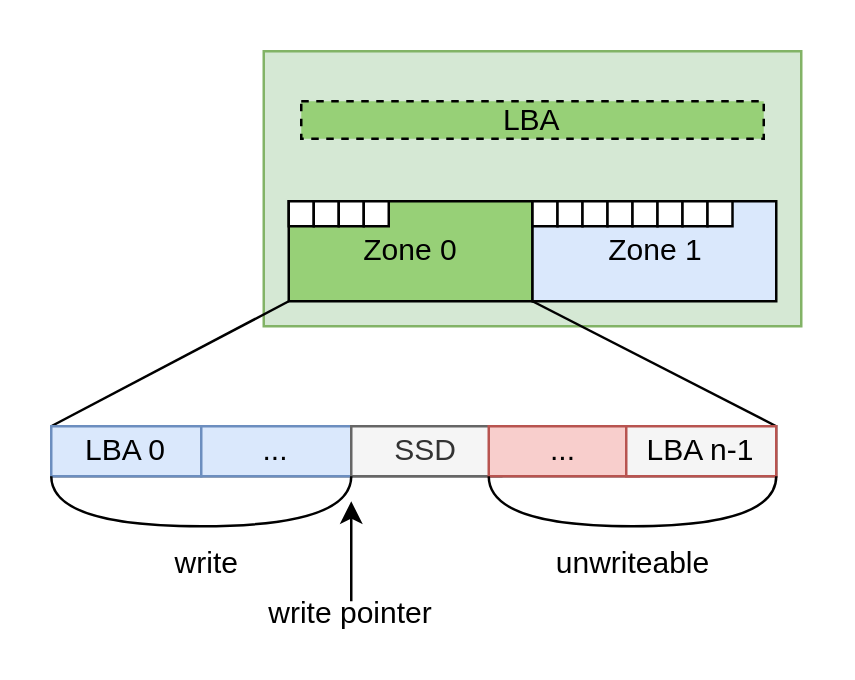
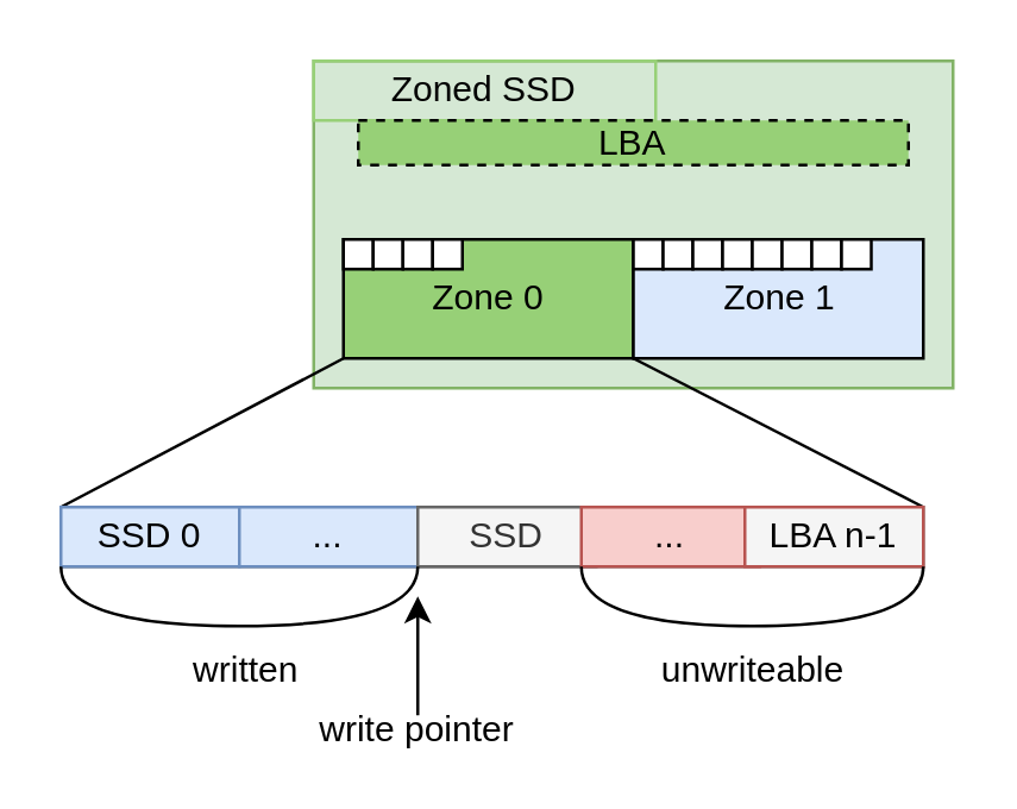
+ <mxCell id="3" value="Zoned SSD" style="text;html=1;fillColor=none;align=center;verticalAlign=middle;whiteSpace=wrap;rounded=0;strokeColor=#97D077;" vertex="1" parent="1"><mxGeometry x="105" y="20" width="115" height="20" as="geometry" /></mxCell>
- <mxCell id="24" value="LBA 0" style="rounded=0;whiteSpace=wrap;html=1;fillColor=#dae8fc;strokeColor=#6c8ebf;gradientColor=none;" vertex="1" parent="1"><mxGeometry x="20" y="170" width="60" height="20" as="geometry" /></mxCell>
+ <mxCell id="24" value="SSD 0" style="rounded=0;whiteSpace=wrap;html=1;fillColor=#dae8fc;strokeColor=#6c8ebf;gradientColor=none;" vertex="1" parent="1"><mxGeometry x="20" y="170" width="60" height="20" as="geometry" /></mxCell>
- <mxCell id="32" value="write" style="text;html=1;strokeColor=none;fillColor=none;align=center;verticalAlign=middle;whiteSpace=wrap;rounded=0;" vertex="1" parent="1"><mxGeometry x="55" y="220" width="55" height="10" as="geometry" /></mxCell>
+ <mxCell id="32" value="written" style="text;html=1;strokeColor=none;fillColor=none;align=center;verticalAlign=middle;whiteSpace=wrap;rounded=0;" vertex="1" parent="1"><mxGeometry x="55" y="220" width="55" height="10" as="geometry" /></mxCell>
